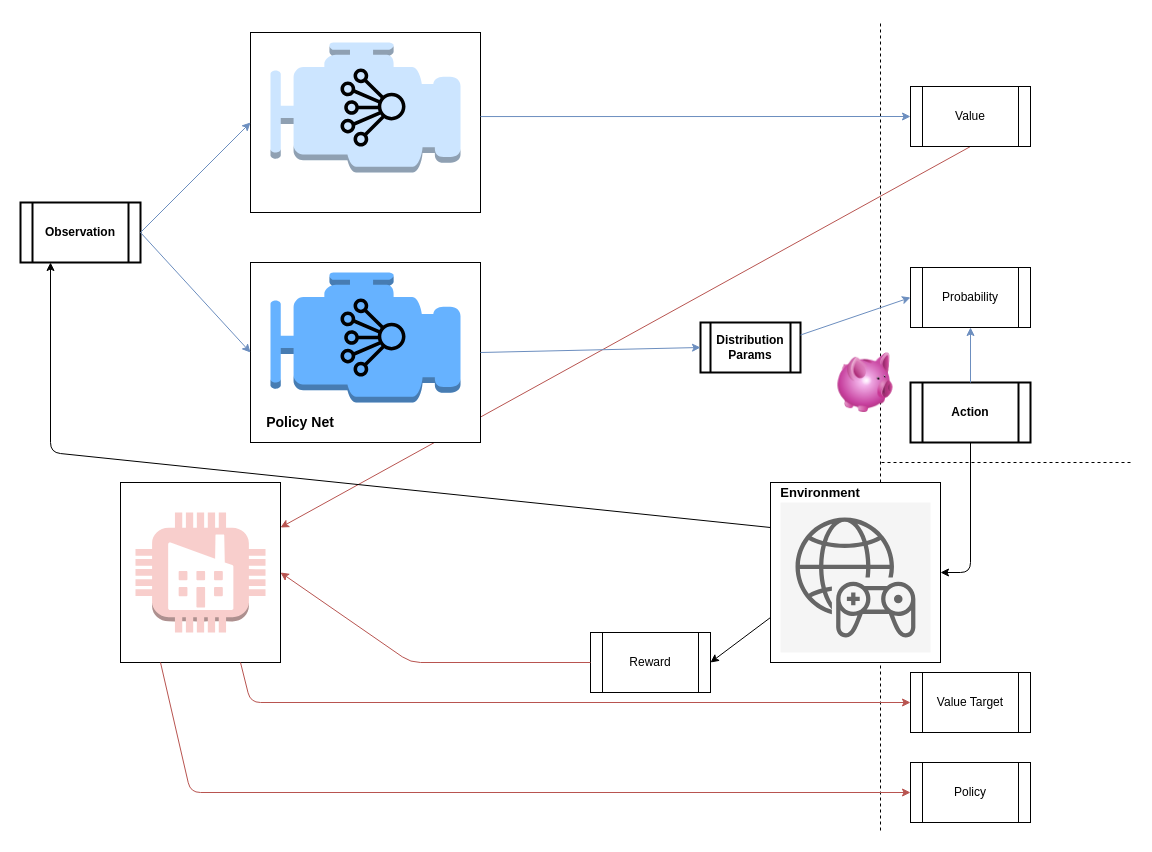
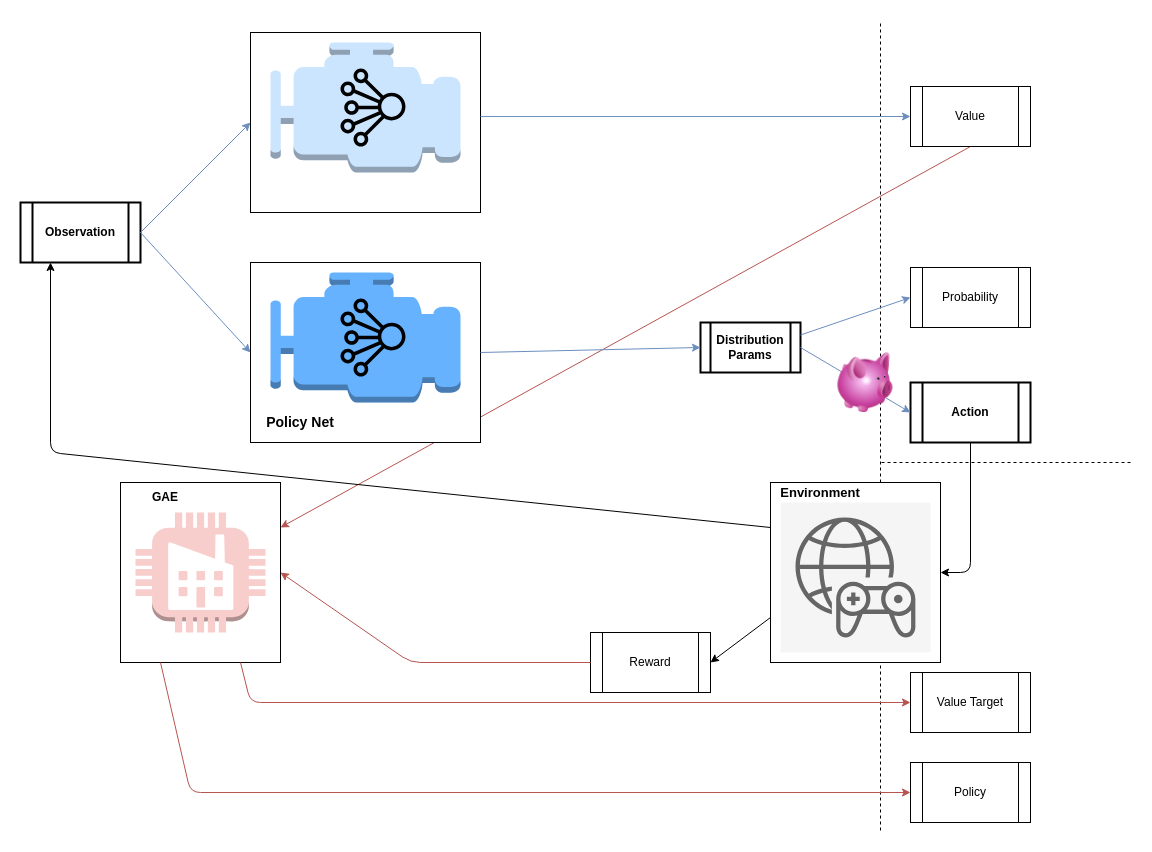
- <mxCell id="25" value="" style="endArrow=classic;html=1;strokeWidth=1;exitX=0.5;exitY=0;exitDx=0;exitDy=0;entryX=0.5;entryY=1;entryDx=0;entryDy=0;fillColor=#dae8fc;strokeColor=#6c8ebf;" parent="1" source="11" target="14" edge="1"><mxGeometry width="50" height="50" relative="1" as="geometry"><mxPoint x="970" y="372" as="sourcePoint" /><mxPoint x="1000" y="342" as="targetPoint" /></mxGeometry></mxCell>
+ <mxCell id="23" value="" style="endArrow=classic;html=1;strokeWidth=1;entryX=0;entryY=0.5;entryDx=0;entryDy=0;exitX=1;exitY=0.5;exitDx=0;exitDy=0;fillColor=#dae8fc;strokeColor=#6c8ebf;" parent="1" source="10" target="11" edge="1"><mxGeometry width="50" height="50" relative="1" as="geometry"><mxPoint x="0" y="812" as="sourcePoint" /><mxPoint x="50" y="762" as="targetPoint" /></mxGeometry></mxCell>
+ <mxCell id="35" value="&lt;b&gt;GAE&lt;/b&gt;" style="text;html=1;strokeColor=none;fillColor=none;align=center;verticalAlign=middle;whiteSpace=wrap;rounded=0;" parent="1" vertex="1"><mxGeometry x="130" y="487" width="70" height="20" as="geometry" /></mxCell>
